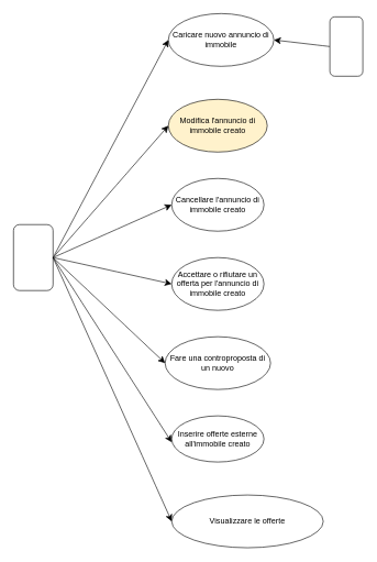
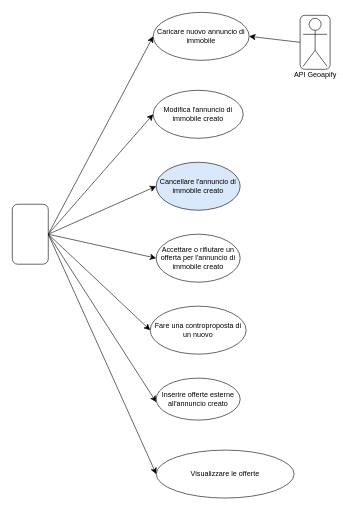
+ <mxCell id="19" value="&lt;div&gt;API Geoapify&lt;/div&gt;&lt;div&gt;&lt;br&gt;&lt;/div&gt;" style="shape=umlActor;verticalLabelPosition=bottom;verticalAlign=top;html=1;outlineConnect=0;" parent="1" vertex="1"><mxGeometry x="505" y="30" width="40" height="80" as="geometry" /></mxCell>
- <mxCell id="3" value="Modifica l'annuncio di immobile creato" style="ellipse;whiteSpace=wrap;html=1;fillColor=#fff2cc;" parent="1" vertex="1"><mxGeometry x="255" y="150" width="150" height="80" as="geometry" /></mxCell>
+ <mxCell id="3" value="Modifica l'annuncio di immobile creato" style="ellipse;whiteSpace=wrap;html=1;" parent="1" vertex="1"><mxGeometry x="255" y="150" width="150" height="80" as="geometry" /></mxCell>
- <mxCell id="4" value="Cancellare l'annuncio di immobile creato" style="ellipse;whiteSpace=wrap;html=1;" parent="1" vertex="1"><mxGeometry x="260" y="270" width="140" height="80" as="geometry" /></mxCell>
+ <mxCell id="4" value="Cancellare l'annuncio di immobile creato" style="ellipse;whiteSpace=wrap;html=1;fillColor=#dae8fc;" parent="1" vertex="1"><mxGeometry x="260" y="270" width="140" height="80" as="geometry" /></mxCell>
- <mxCell id="7" value="Inserire offerte esterne all'immobile creato" style="ellipse;whiteSpace=wrap;html=1;" parent="1" vertex="1"><mxGeometry x="260" y="630" width="140" height="70" as="geometry" /></mxCell>
+ <mxCell id="7" value="Inserire offerte esterne all'annuncio creato" style="ellipse;whiteSpace=wrap;html=1;" parent="1" vertex="1"><mxGeometry x="260" y="630" width="140" height="70" as="geometry" /></mxCell>
